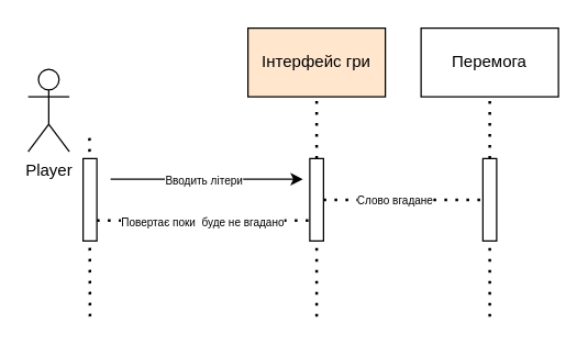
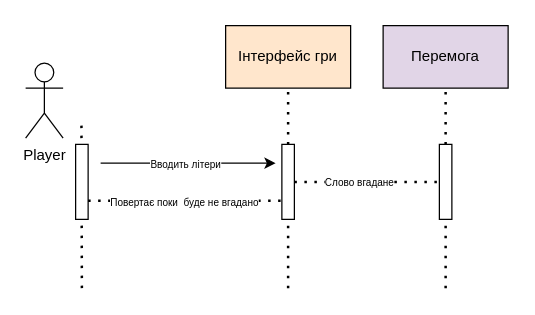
- <mxCell id="11" value="Перемога" style="rounded=0;whiteSpace=wrap;html=1;" vertex="1" parent="1"><mxGeometry x="306" y="20" width="100" height="50" as="geometry" /></mxCell>
+ <mxCell id="11" value="Перемога" style="rounded=0;whiteSpace=wrap;html=1;fillColor=#e1d5e7;" vertex="1" parent="1"><mxGeometry x="306" y="20" width="100" height="50" as="geometry" /></mxCell>
